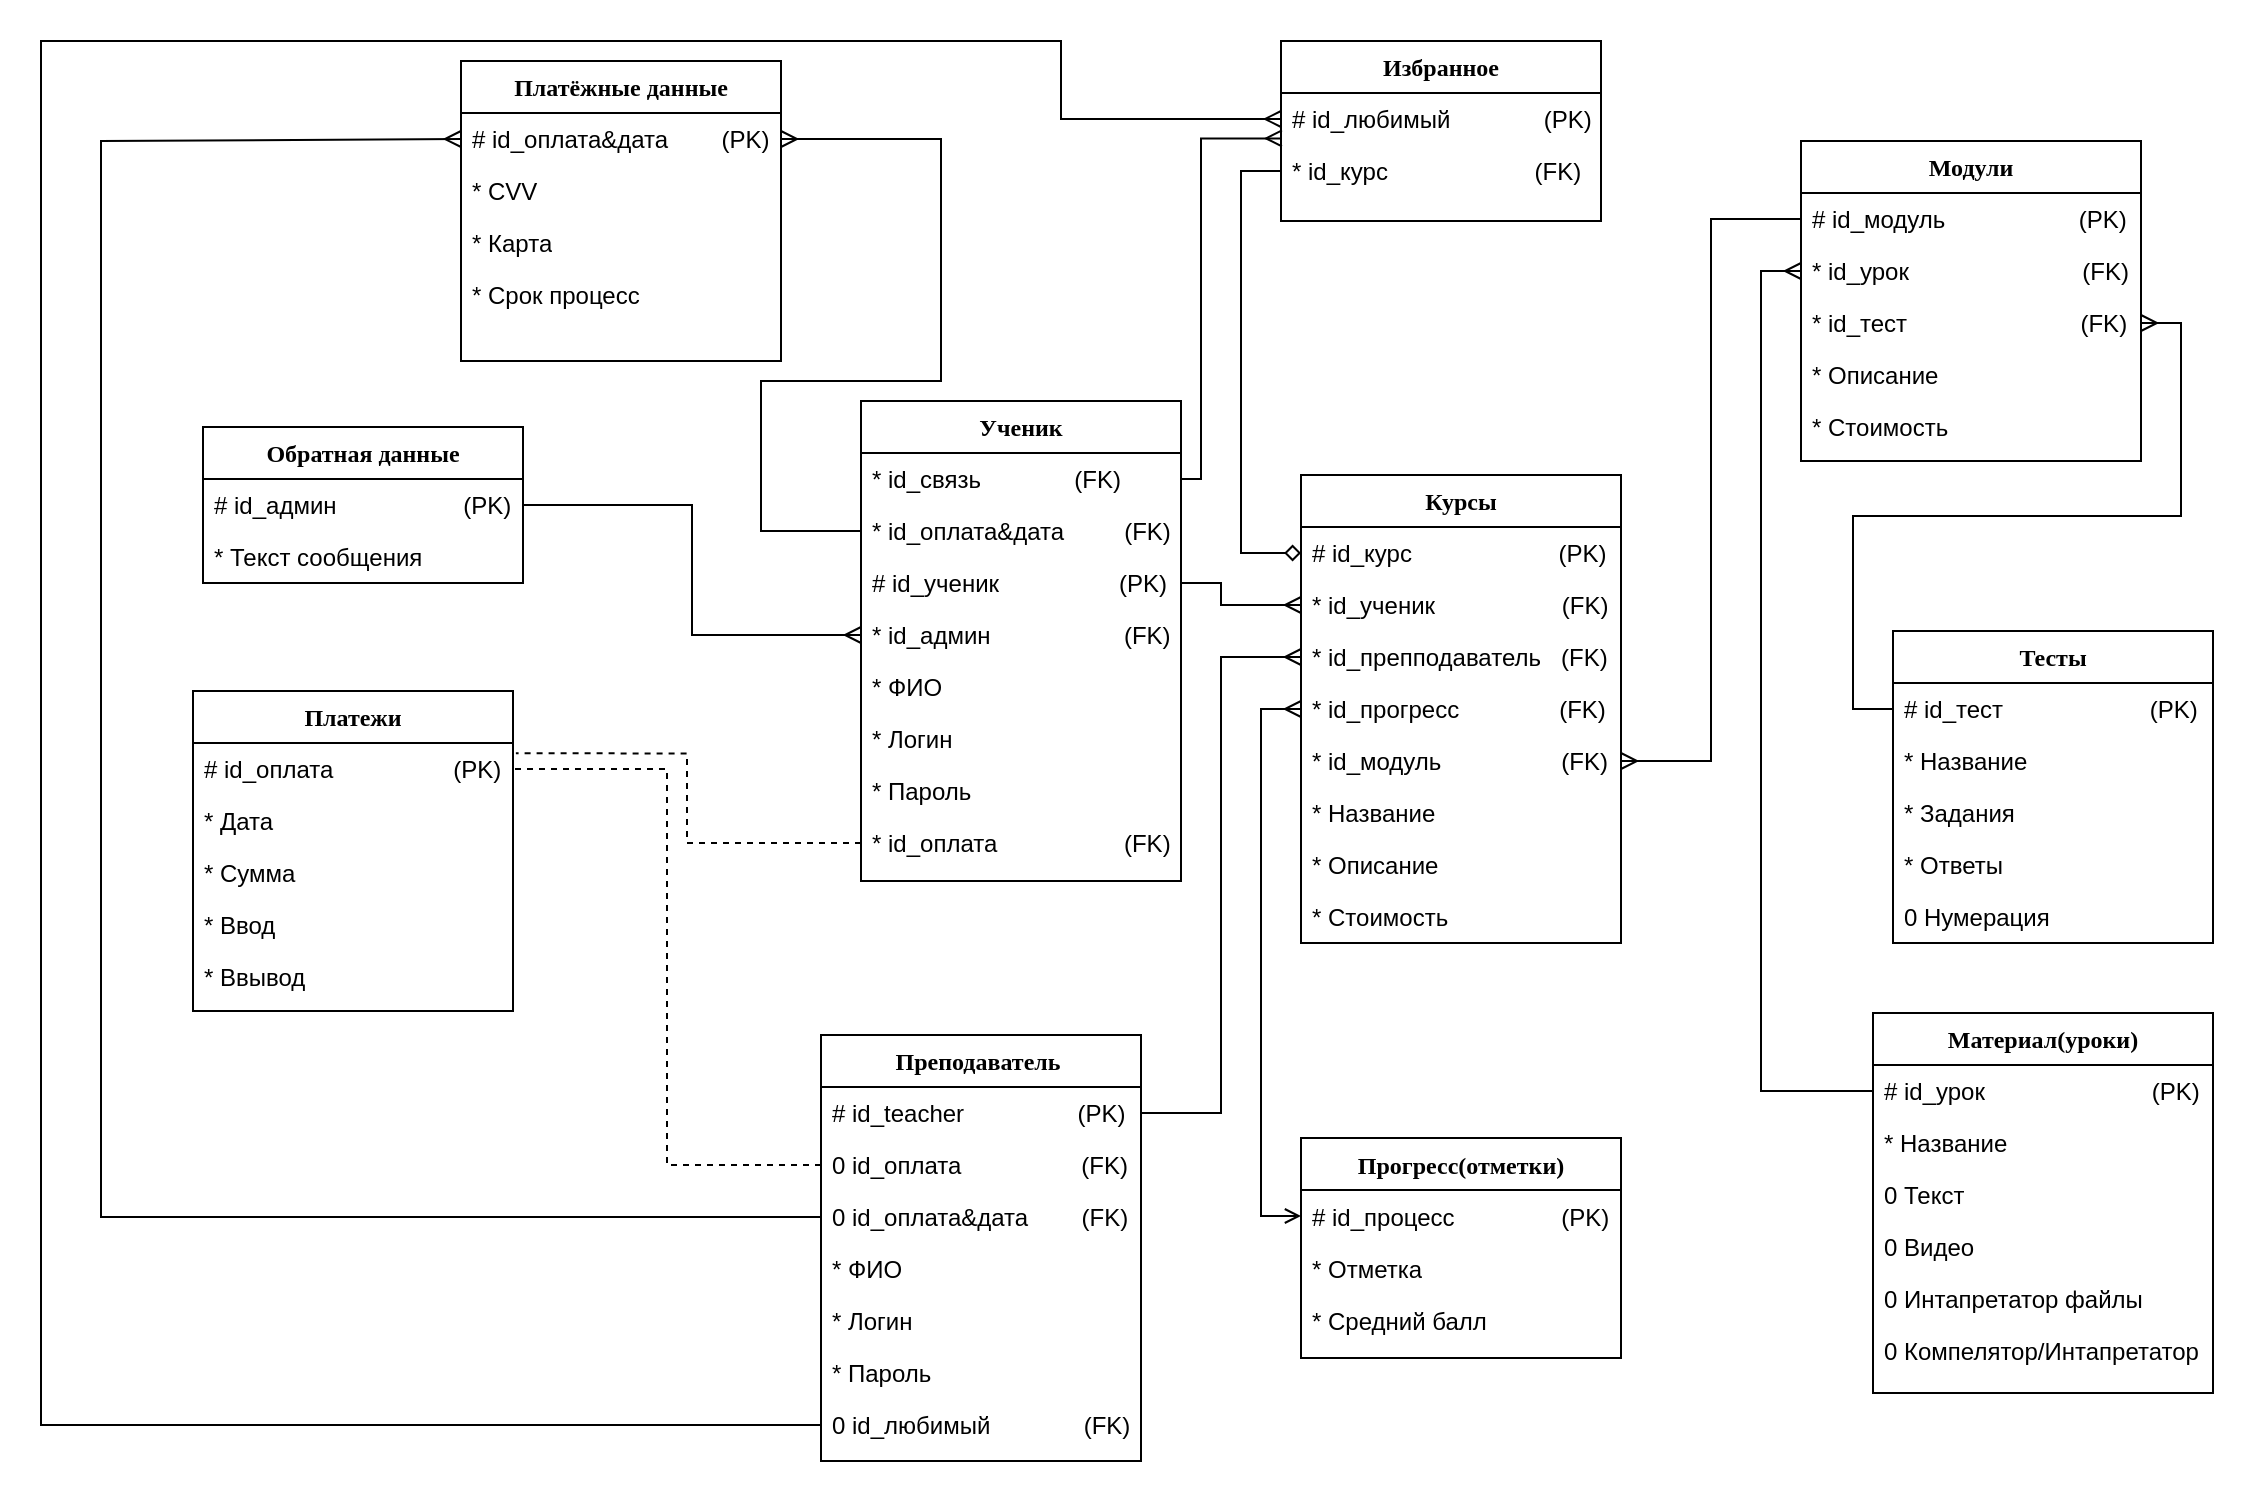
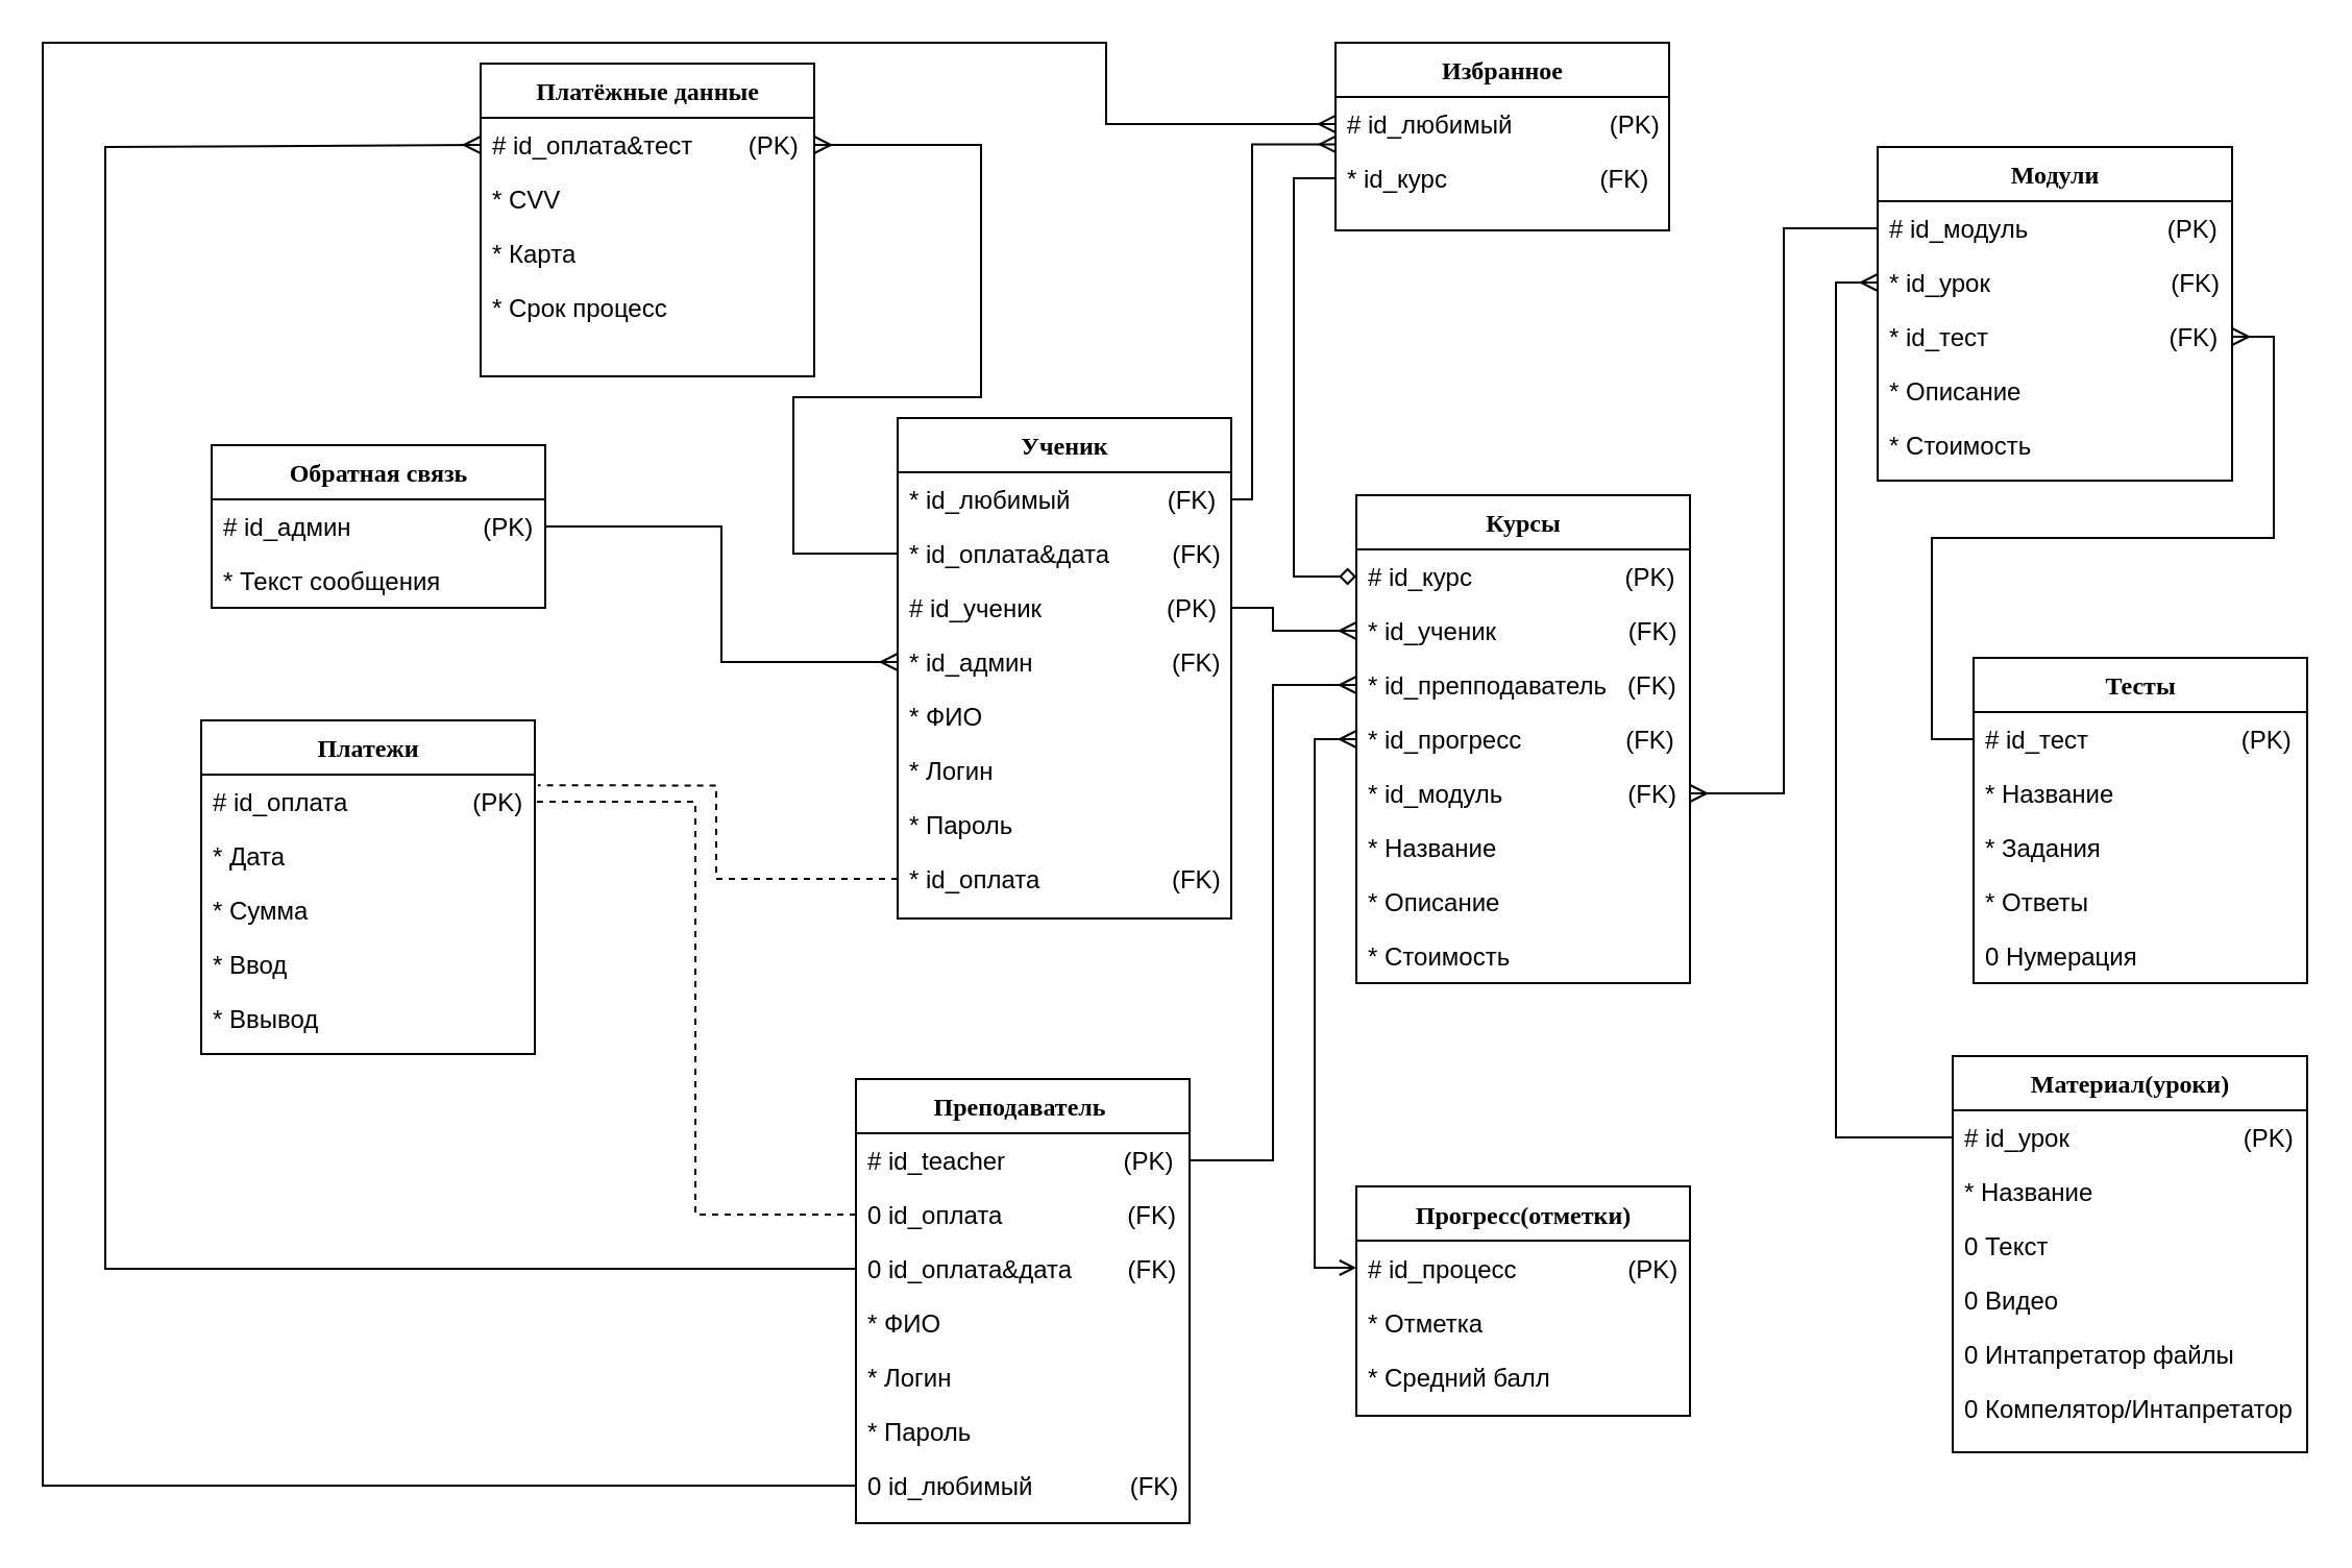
- <mxCell id="37" value="# id_оплата&amp;amp;дата&amp;nbsp; &amp;nbsp; &amp;nbsp; &amp;nbsp; (PK)" style="text;html=1;strokeColor=none;fillColor=none;align=left;verticalAlign=top;spacingLeft=4;spacingRight=4;whiteSpace=wrap;overflow=hidden;rotatable=0;points=[[0,0.5],[1,0.5]];portConstraint=eastwest;" parent="36" vertex="1"><mxGeometry y="26" width="160" height="26" as="geometry" /></mxCell>
+ <mxCell id="37" value="# id_оплата&amp;amp;тест&amp;nbsp; &amp;nbsp; &amp;nbsp; &amp;nbsp; (PK)" style="text;html=1;strokeColor=none;fillColor=none;align=left;verticalAlign=top;spacingLeft=4;spacingRight=4;whiteSpace=wrap;overflow=hidden;rotatable=0;points=[[0,0.5],[1,0.5]];portConstraint=eastwest;" parent="36" vertex="1"><mxGeometry y="26" width="160" height="26" as="geometry" /></mxCell>
- <mxCell id="59" value="Обратная данные" style="swimlane;html=1;fontStyle=1;align=center;verticalAlign=top;childLayout=stackLayout;horizontal=1;startSize=26;horizontalStack=0;resizeParent=1;resizeLast=0;collapsible=1;marginBottom=0;swimlaneFillColor=#ffffff;rounded=0;shadow=0;comic=0;labelBackgroundColor=none;strokeWidth=1;fillColor=none;fontFamily=Verdana;fontSize=12" parent="1" vertex="1"><mxGeometry x="101" y="213" width="160" height="78" as="geometry" /></mxCell>
+ <mxCell id="59" value="Обратная связь" style="swimlane;html=1;fontStyle=1;align=center;verticalAlign=top;childLayout=stackLayout;horizontal=1;startSize=26;horizontalStack=0;resizeParent=1;resizeLast=0;collapsible=1;marginBottom=0;swimlaneFillColor=#ffffff;rounded=0;shadow=0;comic=0;labelBackgroundColor=none;strokeWidth=1;fillColor=none;fontFamily=Verdana;fontSize=12" parent="1" vertex="1"><mxGeometry x="101" y="213" width="160" height="78" as="geometry" /></mxCell>
- <mxCell id="3" value="* id_связь&amp;nbsp; &amp;nbsp; &amp;nbsp; &amp;nbsp; &amp;nbsp; &amp;nbsp; &amp;nbsp; (FK)" style="text;html=1;strokeColor=none;fillColor=none;align=left;verticalAlign=top;spacingLeft=4;spacingRight=4;whiteSpace=wrap;overflow=hidden;rotatable=0;points=[[0,0.5],[1,0.5]];portConstraint=eastwest;" parent="2" vertex="1"><mxGeometry y="26" width="160" height="26" as="geometry" /></mxCell>
+ <mxCell id="3" value="* id_любимый&amp;nbsp; &amp;nbsp; &amp;nbsp; &amp;nbsp; &amp;nbsp; &amp;nbsp; &amp;nbsp; (FK)" style="text;html=1;strokeColor=none;fillColor=none;align=left;verticalAlign=top;spacingLeft=4;spacingRight=4;whiteSpace=wrap;overflow=hidden;rotatable=0;points=[[0,0.5],[1,0.5]];portConstraint=eastwest;" parent="2" vertex="1"><mxGeometry y="26" width="160" height="26" as="geometry" /></mxCell>
